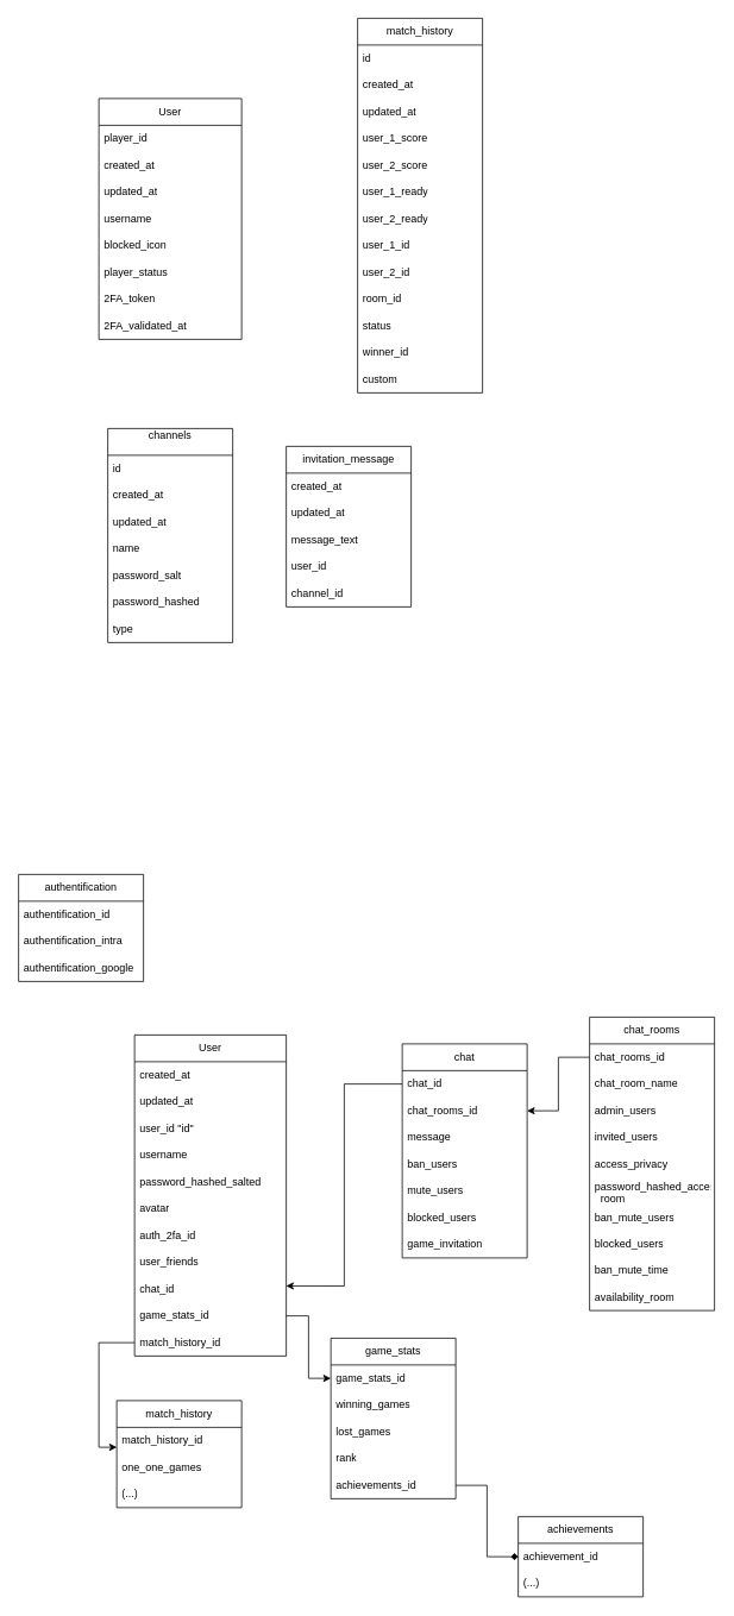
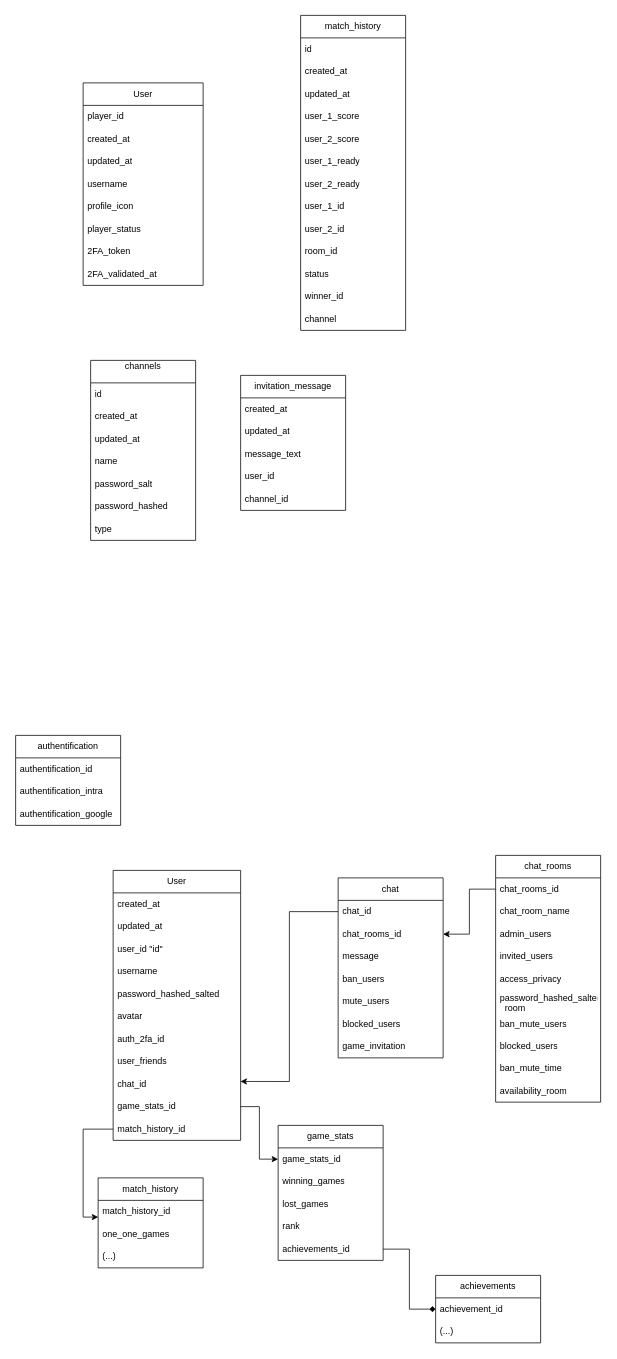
- <mxCell id="7" value="blocked_icon" style="text;strokeColor=none;fillColor=none;align=left;verticalAlign=middle;spacingLeft=4;spacingRight=4;overflow=hidden;points=[[0,0.5],[1,0.5]];portConstraint=eastwest;rotatable=0;whiteSpace=wrap;html=1;" parent="2" vertex="1"><mxGeometry y="150" width="160" height="30" as="geometry" /></mxCell>
+ <mxCell id="7" value="profile_icon" style="text;strokeColor=none;fillColor=none;align=left;verticalAlign=middle;spacingLeft=4;spacingRight=4;overflow=hidden;points=[[0,0.5],[1,0.5]];portConstraint=eastwest;rotatable=0;whiteSpace=wrap;html=1;" parent="2" vertex="1"><mxGeometry y="150" width="160" height="30" as="geometry" /></mxCell>
- <mxCell id="24" value="custom" style="text;strokeColor=none;fillColor=none;align=left;verticalAlign=middle;spacingLeft=4;spacingRight=4;overflow=hidden;points=[[0,0.5],[1,0.5]];portConstraint=eastwest;rotatable=0;whiteSpace=wrap;html=1;" parent="11" vertex="1"><mxGeometry y="390" width="140" height="30" as="geometry" /></mxCell>
+ <mxCell id="24" value="channel" style="text;strokeColor=none;fillColor=none;align=left;verticalAlign=middle;spacingLeft=4;spacingRight=4;overflow=hidden;points=[[0,0.5],[1,0.5]];portConstraint=eastwest;rotatable=0;whiteSpace=wrap;html=1;" parent="11" vertex="1"><mxGeometry y="390" width="140" height="30" as="geometry" /></mxCell>
- <mxCell id="82" value="password_hashed_access&lt;br&gt;_room" style="text;strokeColor=none;fillColor=none;align=left;verticalAlign=middle;spacingLeft=4;spacingRight=4;overflow=hidden;points=[[0,0.5],[1,0.5]];portConstraint=eastwest;rotatable=0;whiteSpace=wrap;html=1;" parent="76" vertex="1"><mxGeometry y="180" width="140" height="30" as="geometry" /></mxCell>
+ <mxCell id="82" value="password_hashed_salted&lt;br&gt;_room" style="text;strokeColor=none;fillColor=none;align=left;verticalAlign=middle;spacingLeft=4;spacingRight=4;overflow=hidden;points=[[0,0.5],[1,0.5]];portConstraint=eastwest;rotatable=0;whiteSpace=wrap;html=1;" parent="76" vertex="1"><mxGeometry y="180" width="140" height="30" as="geometry" /></mxCell>
